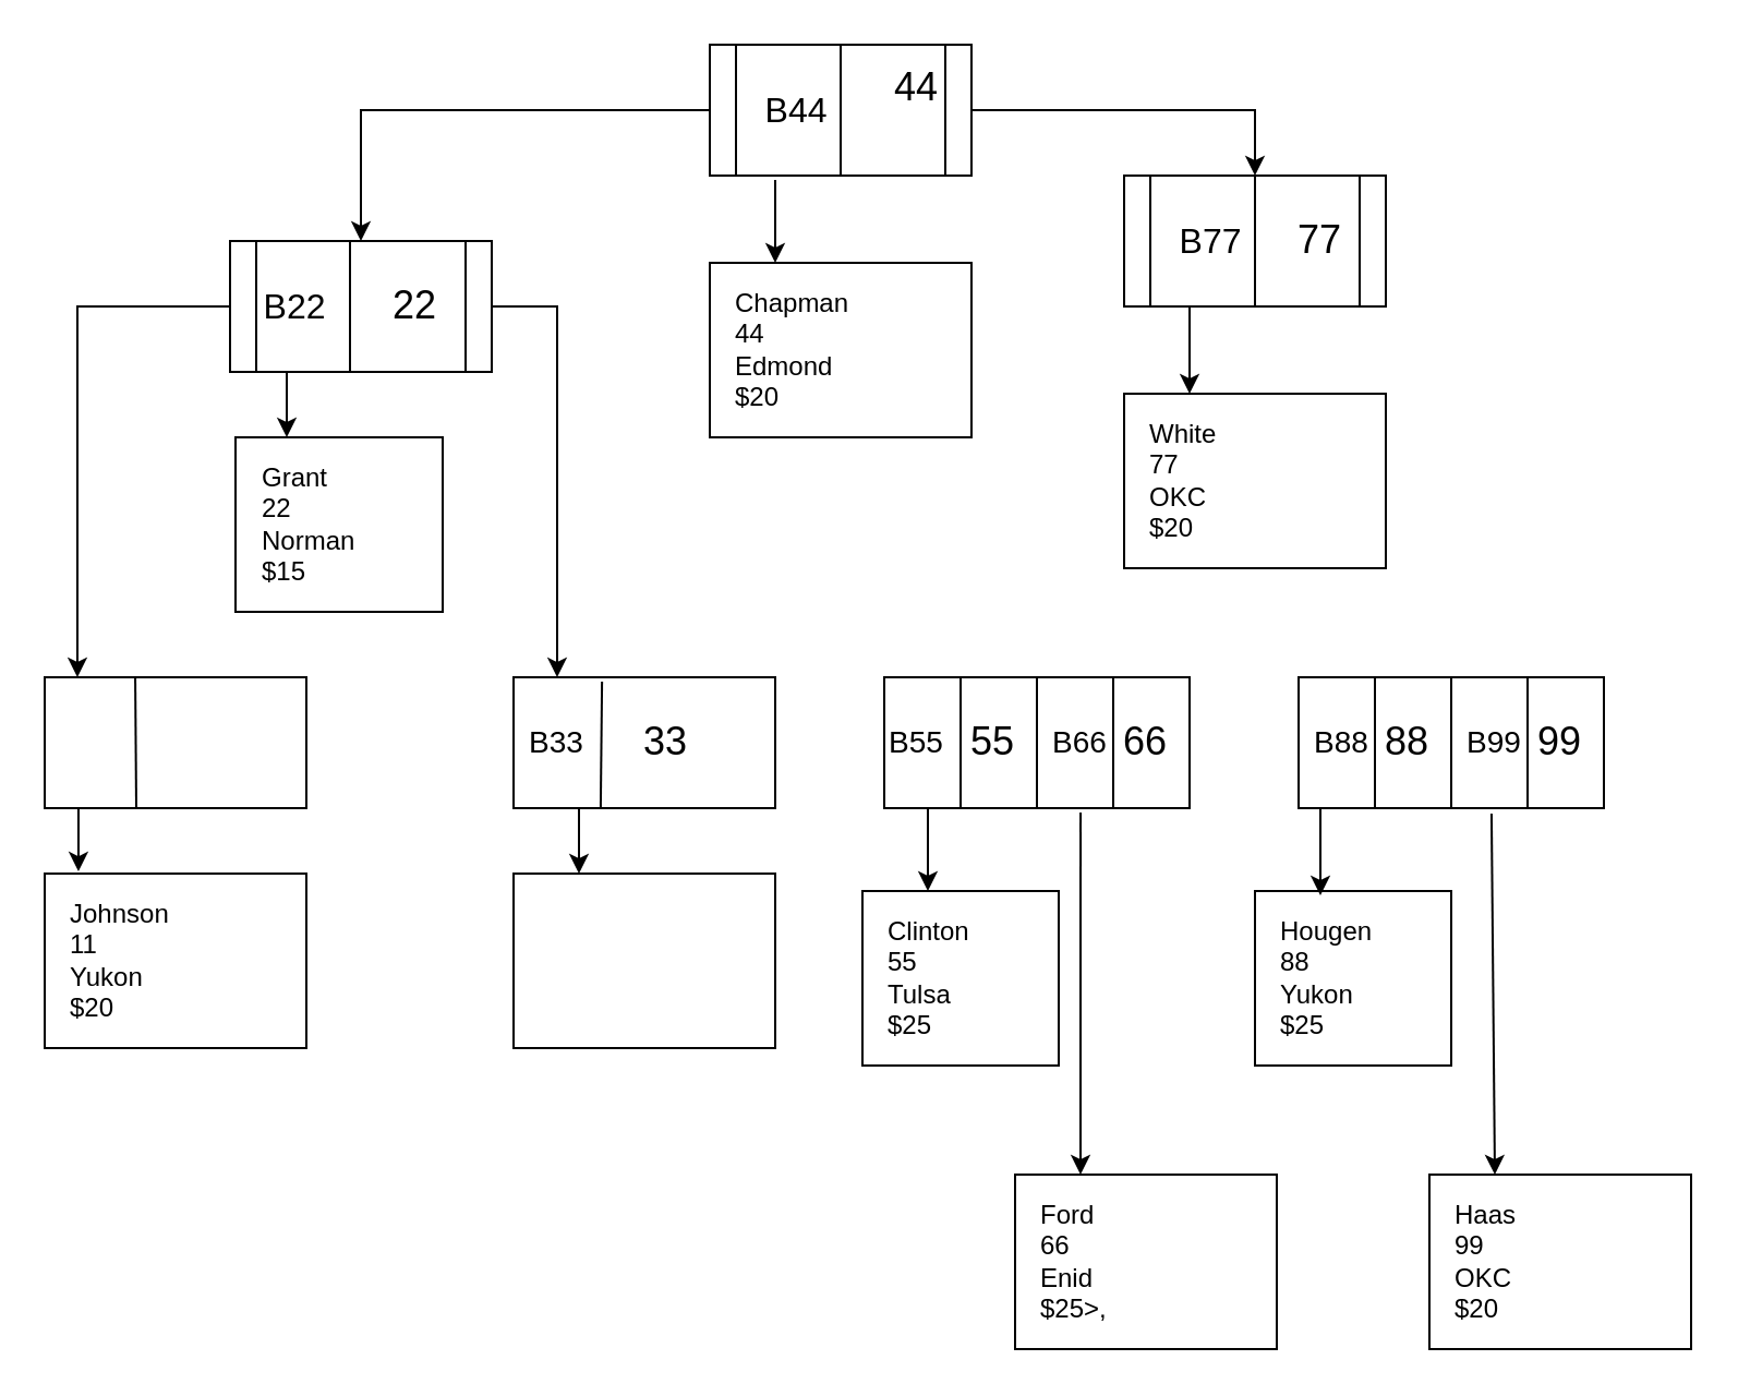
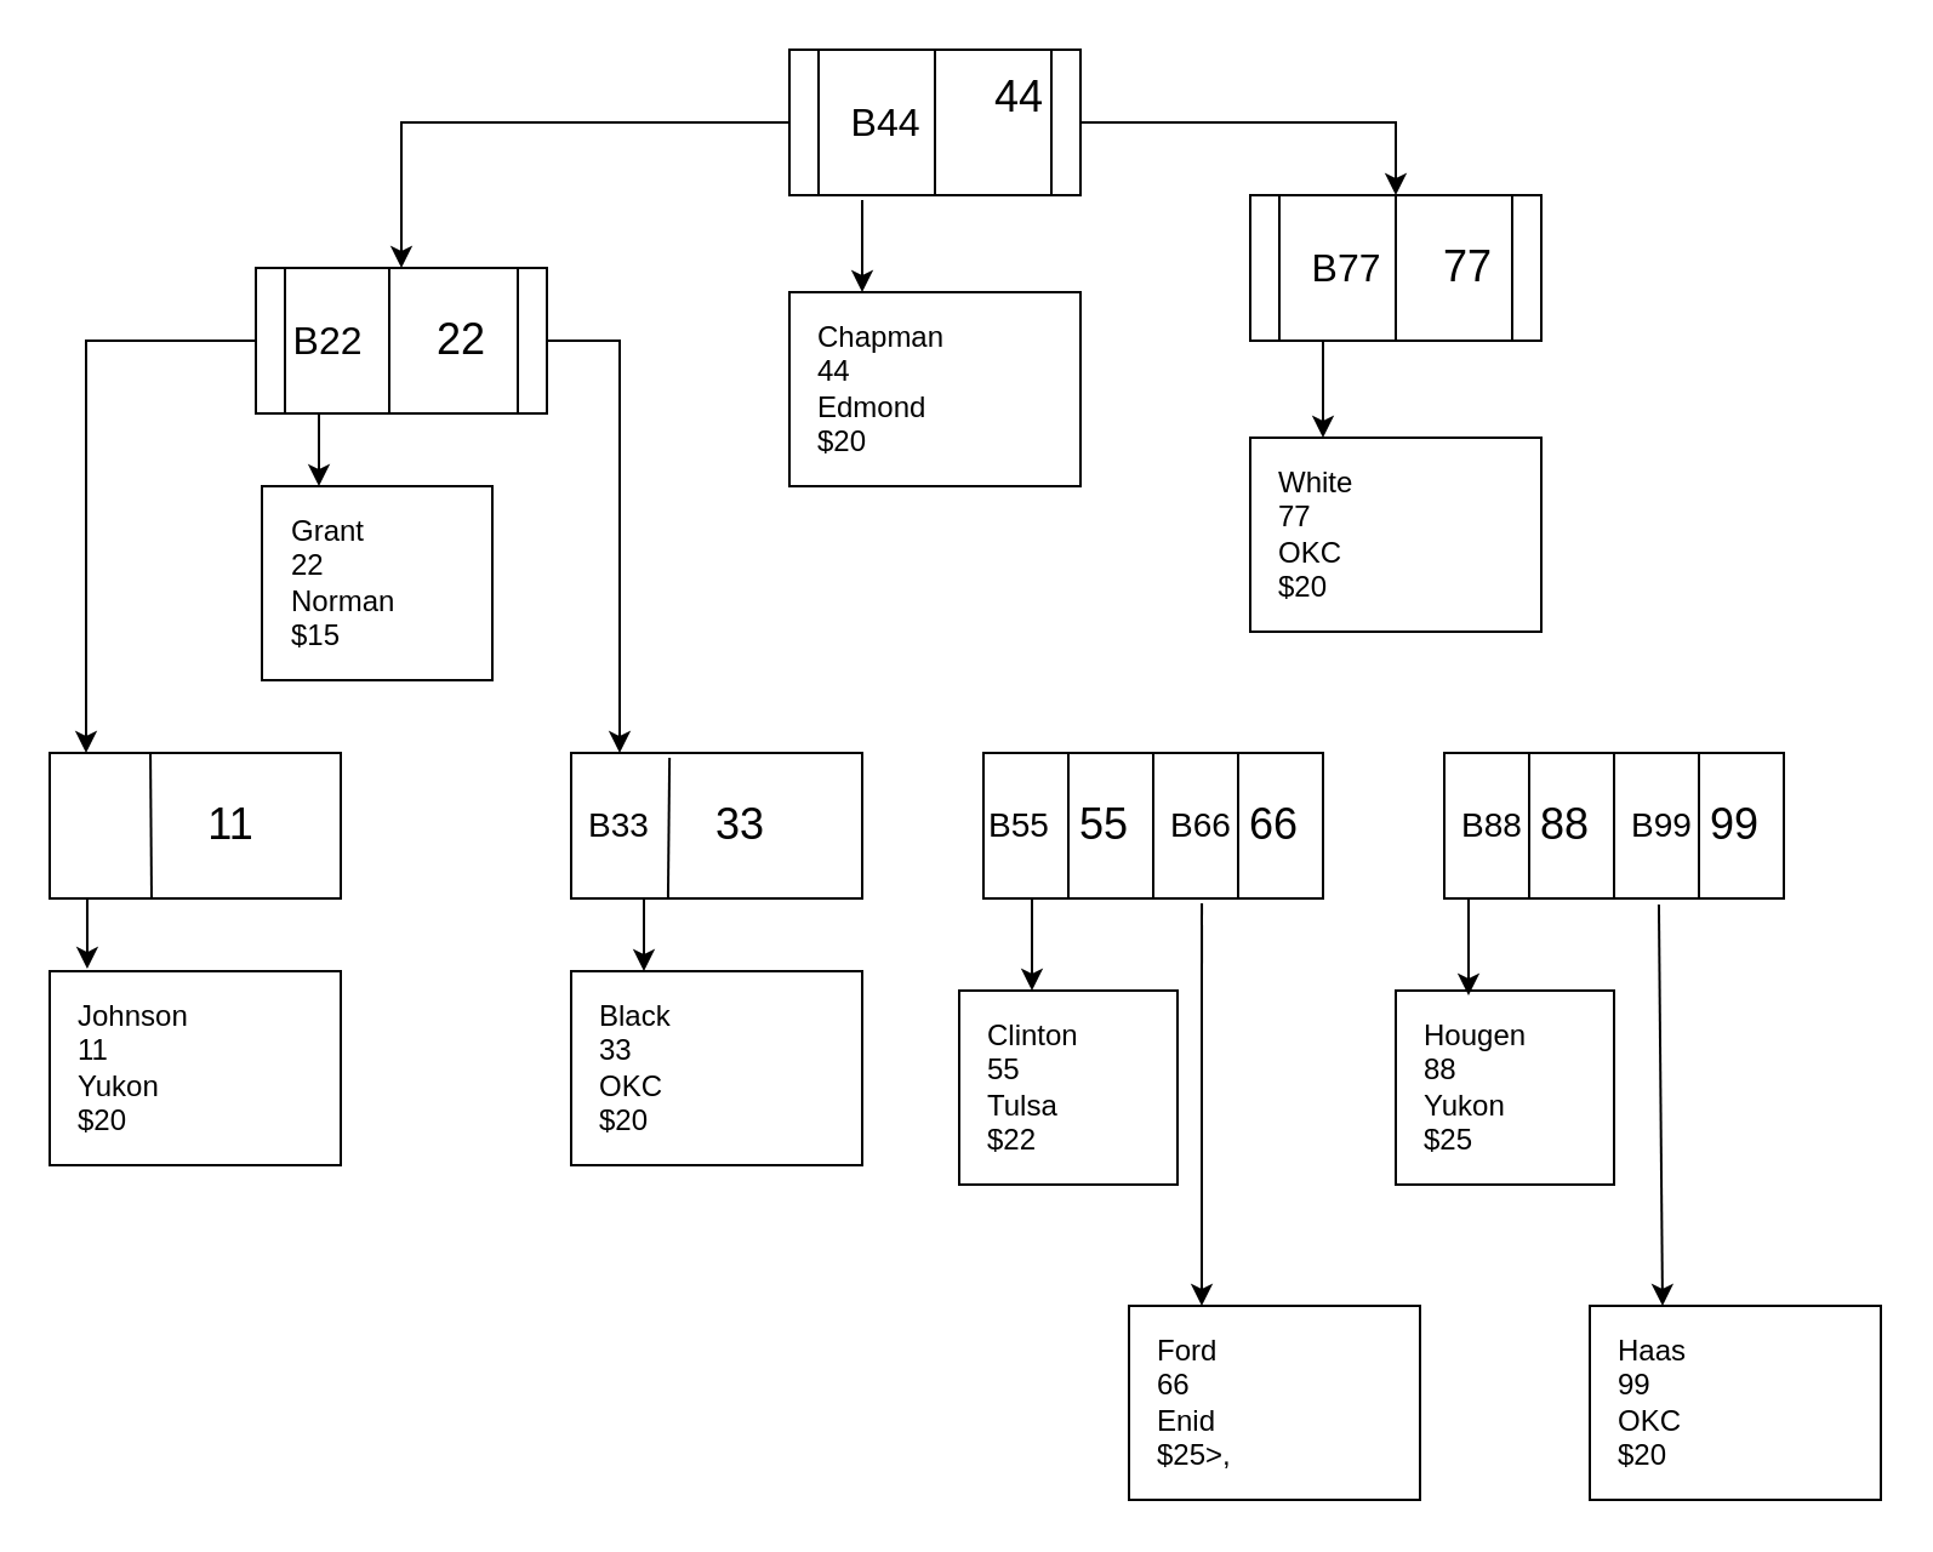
+ <mxCell id="30" value="&lt;font style=&quot;font-size: 18px&quot;&gt;11&lt;/font&gt;" style="text;html=1;strokeColor=none;fillColor=none;align=center;verticalAlign=middle;whiteSpace=wrap;rounded=0;" vertex="1" parent="1"><mxGeometry x="75" y="330" width="40" height="20" as="geometry" /></mxCell>
+ <mxCell id="44" value="Black&lt;br&gt;33&lt;br&gt;OKC&lt;br&gt;$20" style="text;html=1;strokeColor=none;fillColor=none;align=left;verticalAlign=middle;whiteSpace=wrap;rounded=0;" vertex="1" parent="1"><mxGeometry x="245" y="410" width="100" height="60" as="geometry" /></mxCell>
- <mxCell id="48" value="Clinton&lt;br&gt;55&lt;br&gt;Tulsa&lt;br&gt;$25" style="text;html=1;strokeColor=none;fillColor=none;align=left;verticalAlign=middle;whiteSpace=wrap;rounded=0;" vertex="1" parent="1"><mxGeometry x="405" y="418" width="70" height="60" as="geometry" /></mxCell>
+ <mxCell id="48" value="Clinton&lt;br&gt;55&lt;br&gt;Tulsa&lt;br&gt;$22" style="text;html=1;strokeColor=none;fillColor=none;align=left;verticalAlign=middle;whiteSpace=wrap;rounded=0;" vertex="1" parent="1"><mxGeometry x="405" y="418" width="70" height="60" as="geometry" /></mxCell>
